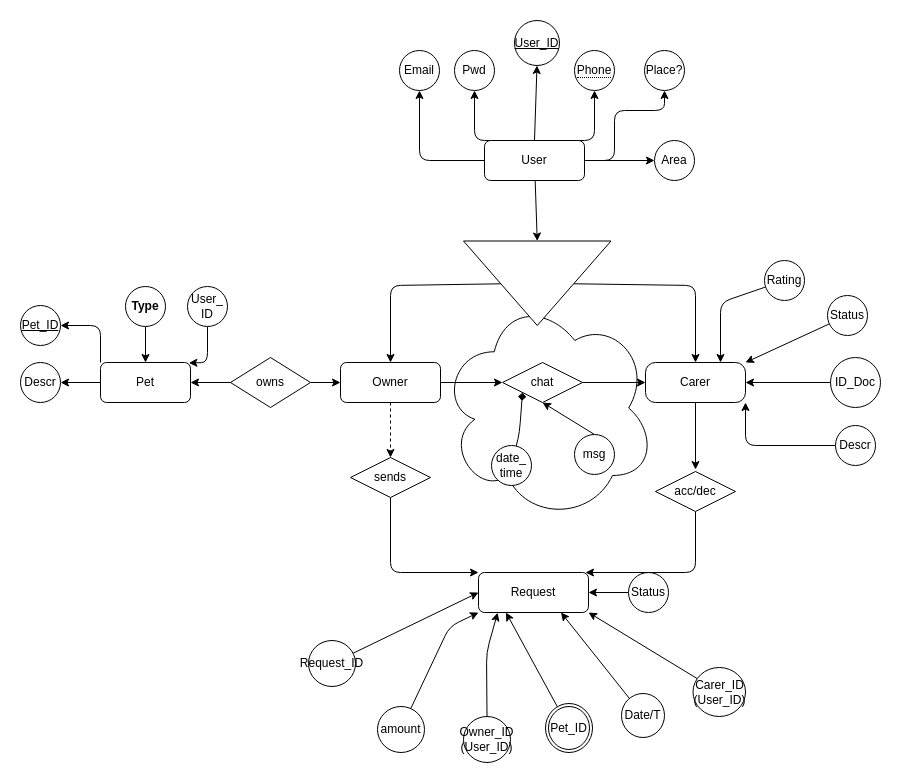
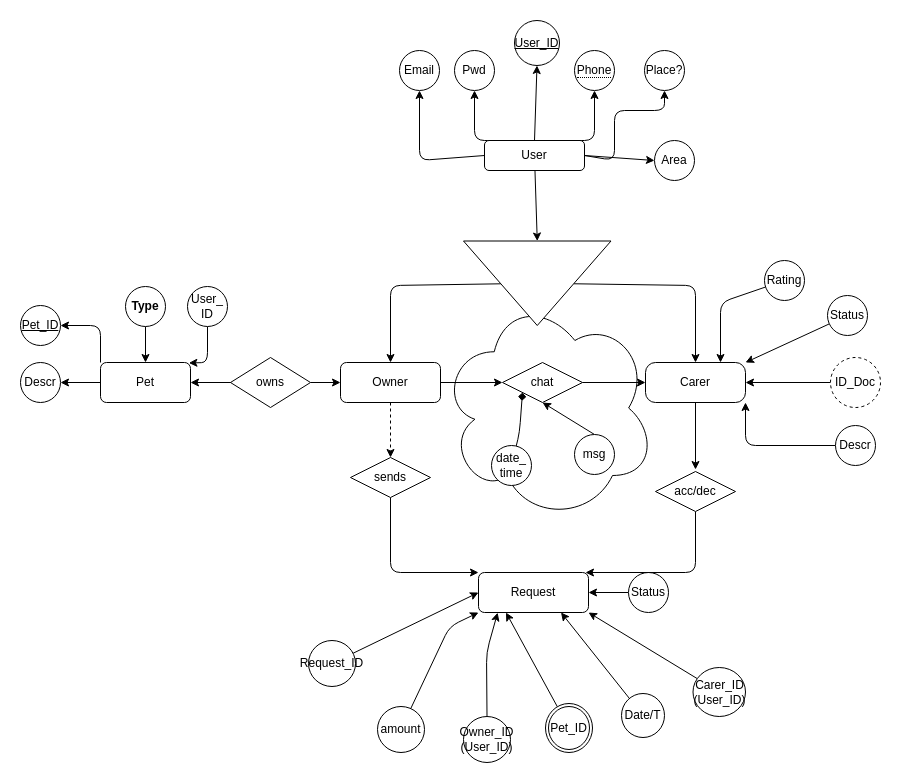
- <mxCell id="13" value="User" style="rounded=1;whiteSpace=wrap;html=1;" parent="1" vertex="1"><mxGeometry x="484" y="140" width="100" height="40" as="geometry" /></mxCell>
+ <mxCell id="13" value="User" style="rounded=1;whiteSpace=wrap;html=1;" parent="1" vertex="1"><mxGeometry x="484" y="140" width="100" height="30" as="geometry" /></mxCell>
- <mxCell id="30" value="ID_Doc&lt;br&gt;" style="ellipse;whiteSpace=wrap;html=1;" parent="1" vertex="1"><mxGeometry x="830" y="357" width="50" height="50" as="geometry" /></mxCell>
+ <mxCell id="30" value="ID_Doc&lt;br&gt;" style="ellipse;whiteSpace=wrap;html=1;dashed=1;" parent="1" vertex="1"><mxGeometry x="830" y="357" width="50" height="50" as="geometry" /></mxCell>
